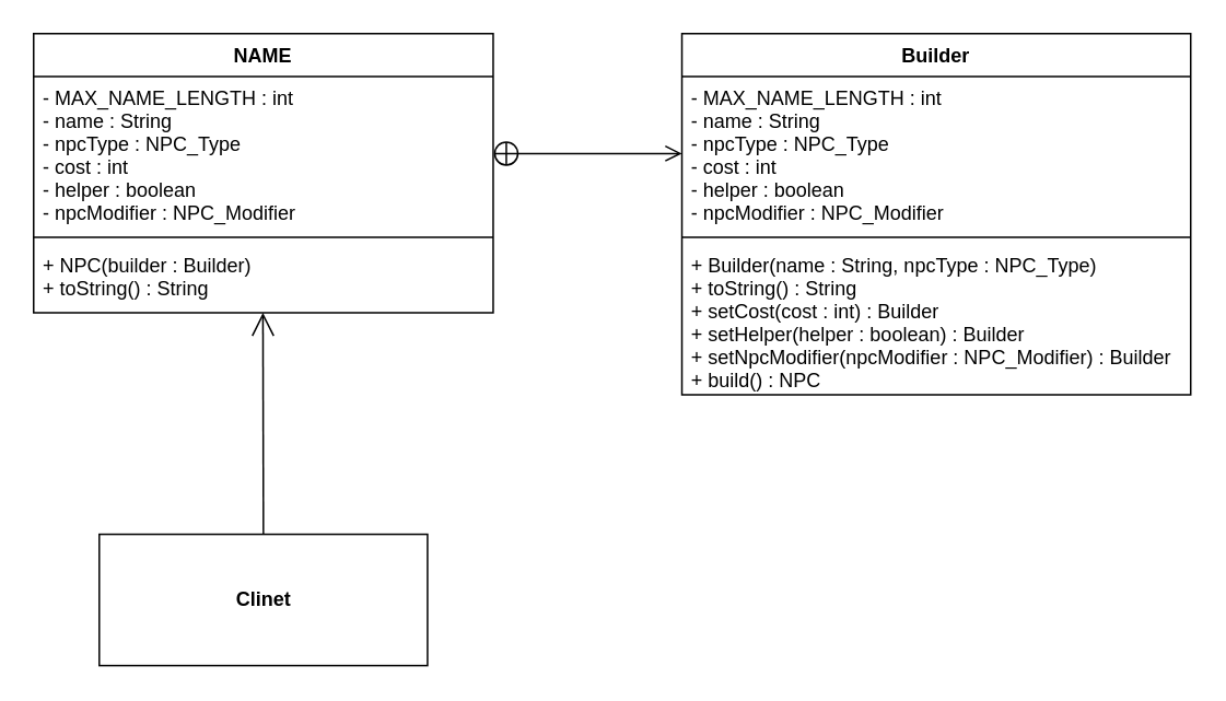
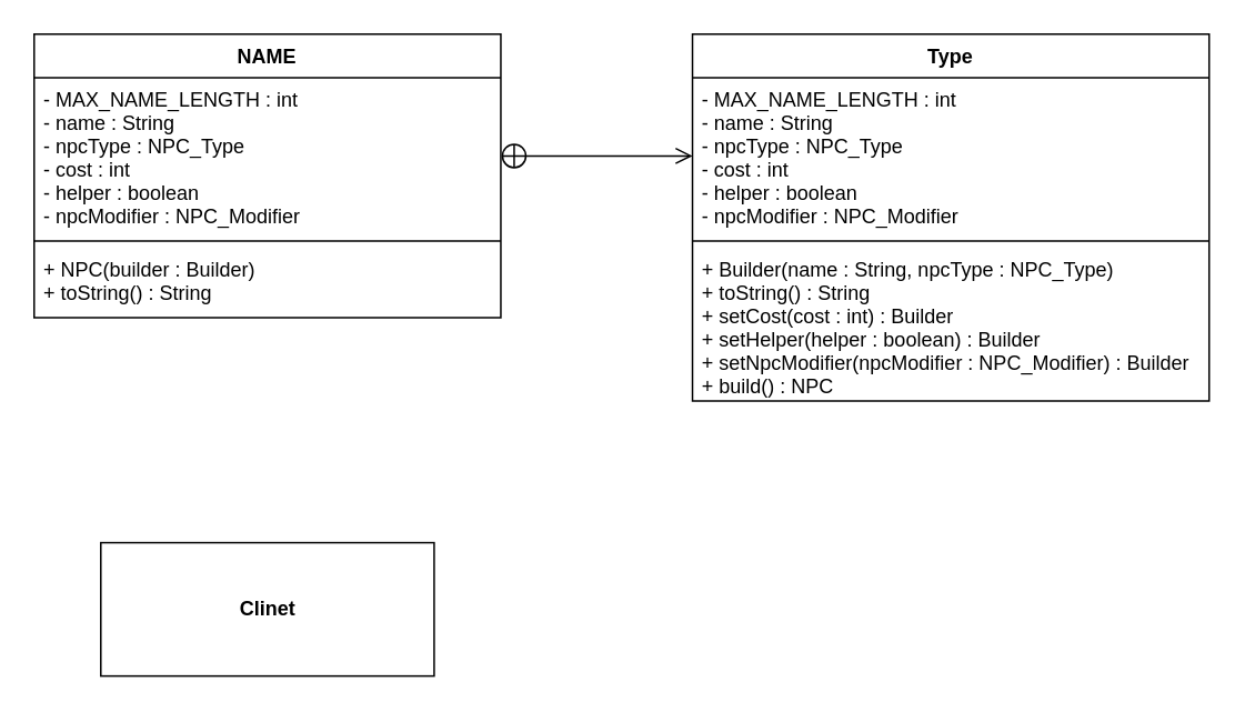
- <mxCell id="6" value="Builder" style="swimlane;fontStyle=1;align=center;verticalAlign=top;childLayout=stackLayout;horizontal=1;startSize=26;horizontalStack=0;resizeParent=1;resizeParentMax=0;resizeLast=0;collapsible=1;marginBottom=0;" vertex="1" parent="1"><mxGeometry x="415" y="20" width="310" height="220" as="geometry" /></mxCell>
+ <mxCell id="6" value="Type" style="swimlane;fontStyle=1;align=center;verticalAlign=top;childLayout=stackLayout;horizontal=1;startSize=26;horizontalStack=0;resizeParent=1;resizeParentMax=0;resizeLast=0;collapsible=1;marginBottom=0;" vertex="1" parent="1"><mxGeometry x="415" y="20" width="310" height="220" as="geometry" /></mxCell>
- <mxCell id="12" value="" style="endArrow=open;endFill=1;endSize=12;html=1;rounded=0;exitX=0.5;exitY=0;exitDx=0;exitDy=0;entryX=0.499;entryY=0.999;entryDx=0;entryDy=0;entryPerimeter=0;" edge="1" parent="1" source="11" target="5"><mxGeometry width="160" relative="1" as="geometry"><mxPoint x="-35" y="280" as="sourcePoint" /><mxPoint x="165" y="200" as="targetPoint" /></mxGeometry></mxCell>
